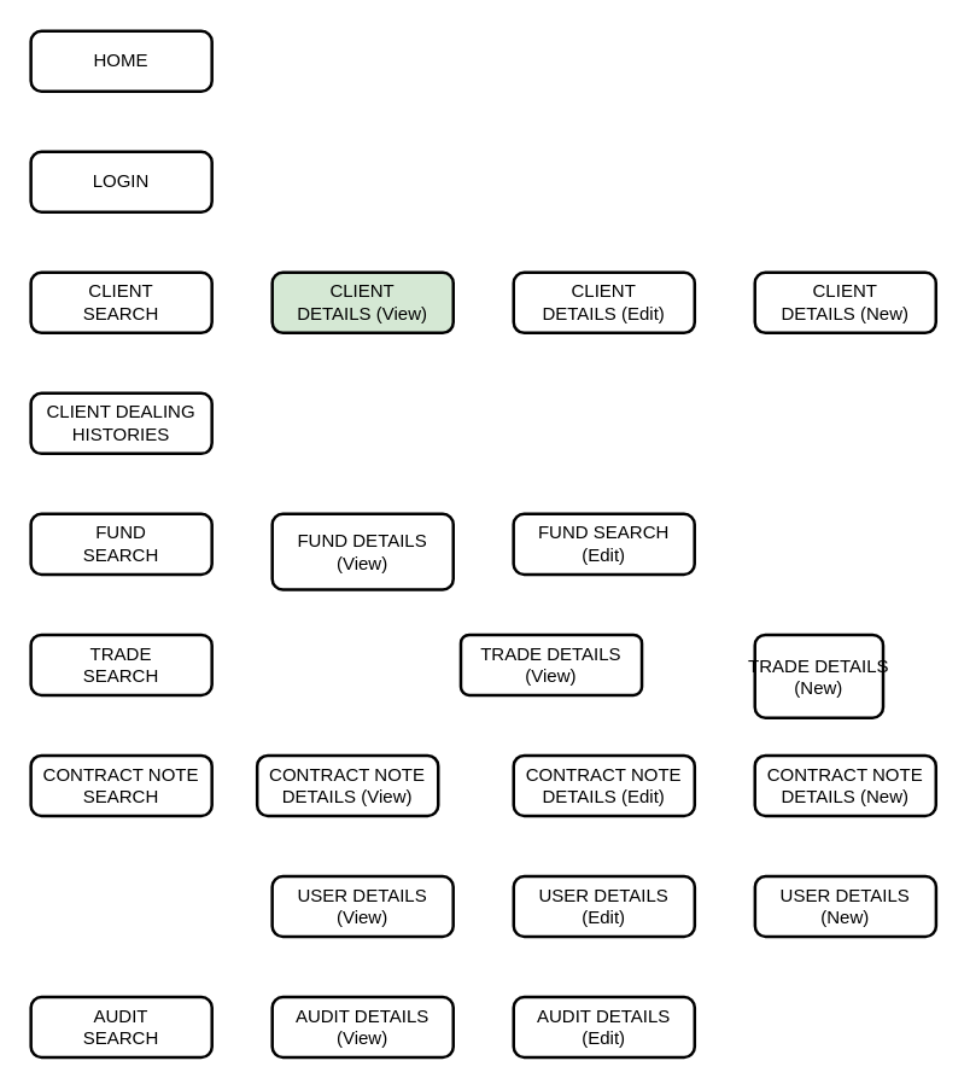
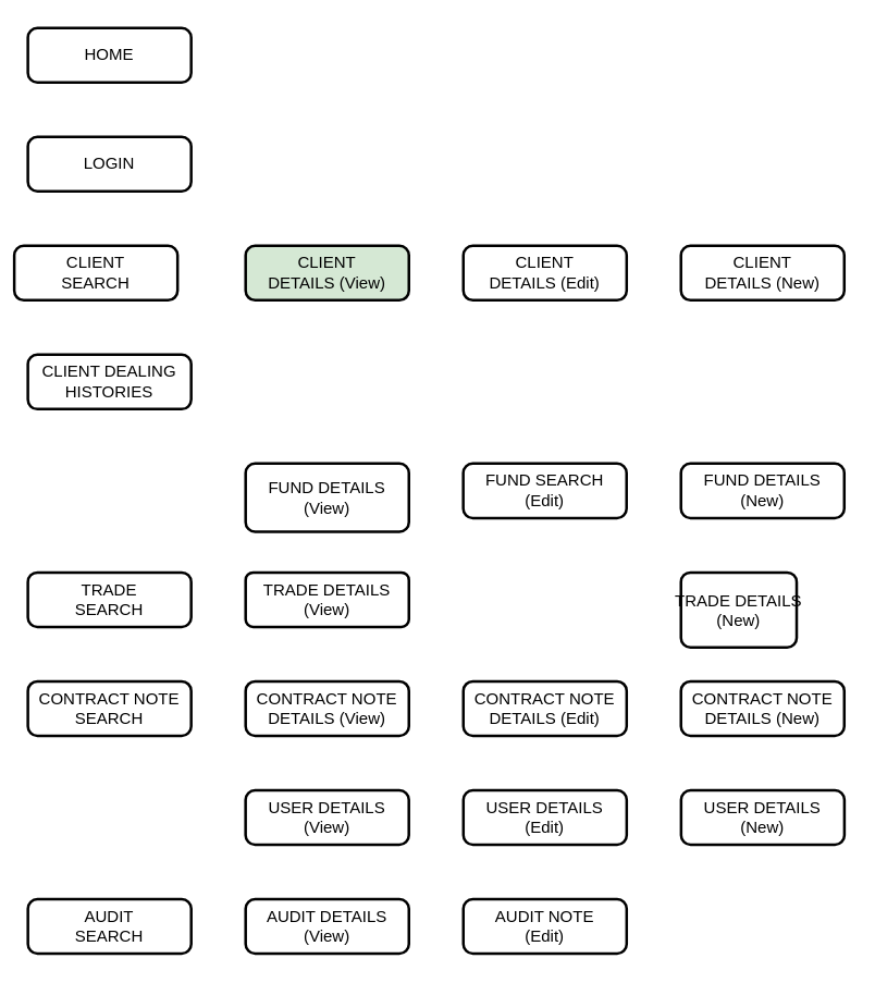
- <mxCell id="4" value="CLIENT&lt;div&gt;SEARCH&lt;/div&gt;" style="rounded=1;whiteSpace=wrap;html=1;absoluteArcSize=1;arcSize=14;strokeWidth=2;" vertex="1" parent="1"><mxGeometry x="20" y="180" width="120" height="40" as="geometry" /></mxCell>
+ <mxCell id="4" value="CLIENT&lt;div&gt;SEARCH&lt;/div&gt;" style="rounded=1;whiteSpace=wrap;html=1;absoluteArcSize=1;arcSize=14;strokeWidth=2;" vertex="1" parent="1"><mxGeometry x="10" y="180" width="120" height="40" as="geometry" /></mxCell>
- <mxCell id="5" value="FUND&lt;div&gt;&lt;span style=&quot;background-color: initial;&quot;&gt;SEARCH&lt;/span&gt;&lt;br&gt;&lt;/div&gt;" style="rounded=1;whiteSpace=wrap;html=1;absoluteArcSize=1;arcSize=14;strokeWidth=2;" vertex="1" parent="1"><mxGeometry x="20" y="340" width="120" height="40" as="geometry" /></mxCell>
+ <mxCell id="13" value="FUND DETAILS&lt;div&gt;(New)&lt;/div&gt;" style="rounded=1;whiteSpace=wrap;html=1;absoluteArcSize=1;arcSize=14;strokeWidth=2;" vertex="1" parent="1"><mxGeometry x="499.93" y="340" width="120" height="40" as="geometry" /></mxCell>
- <mxCell id="14" value="TRADE DETAILS&lt;div&gt;(View)&lt;/div&gt;" style="whiteSpace=wrap;html=1;rounded=1;arcSize=14;strokeWidth=2;" vertex="1" parent="1"><mxGeometry x="305" y="420" width="120" height="40" as="geometry" /></mxCell>
+ <mxCell id="14" value="TRADE DETAILS&lt;div&gt;(View)&lt;/div&gt;" style="whiteSpace=wrap;html=1;rounded=1;arcSize=14;strokeWidth=2;" vertex="1" parent="1"><mxGeometry x="180" y="420" width="120" height="40" as="geometry" /></mxCell>
- <mxCell id="18" value="&lt;div&gt;&lt;span style=&quot;background-color: initial;&quot;&gt;CONTRACT NOTE&lt;/span&gt;&lt;/div&gt;&lt;div&gt;DETAILS (View)&lt;/div&gt;" style="rounded=1;whiteSpace=wrap;html=1;absoluteArcSize=1;arcSize=14;strokeWidth=2;" vertex="1" parent="1"><mxGeometry x="170" y="500" width="120" height="40" as="geometry" /></mxCell>
+ <mxCell id="18" value="&lt;div&gt;&lt;span style=&quot;background-color: initial;&quot;&gt;CONTRACT NOTE&lt;/span&gt;&lt;/div&gt;&lt;div&gt;DETAILS (View)&lt;/div&gt;" style="rounded=1;whiteSpace=wrap;html=1;absoluteArcSize=1;arcSize=14;strokeWidth=2;" vertex="1" parent="1"><mxGeometry x="180" y="500" width="120" height="40" as="geometry" /></mxCell>
- <mxCell id="24" value="AUDIT DETAILS&lt;div&gt;(Edit)&lt;/div&gt;" style="rounded=1;whiteSpace=wrap;html=1;absoluteArcSize=1;arcSize=14;strokeWidth=2;" vertex="1" parent="1"><mxGeometry x="340" y="660" width="120" height="40" as="geometry" /></mxCell>
+ <mxCell id="24" value="AUDIT NOTE&lt;div&gt;(Edit)&lt;/div&gt;" style="rounded=1;whiteSpace=wrap;html=1;absoluteArcSize=1;arcSize=14;strokeWidth=2;" vertex="1" parent="1"><mxGeometry x="340" y="660" width="120" height="40" as="geometry" /></mxCell>
